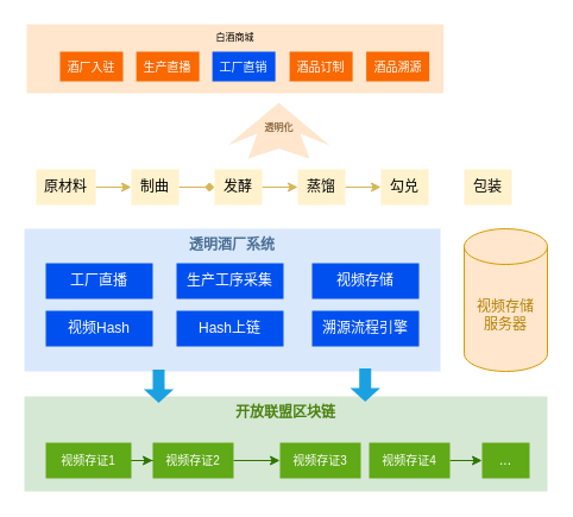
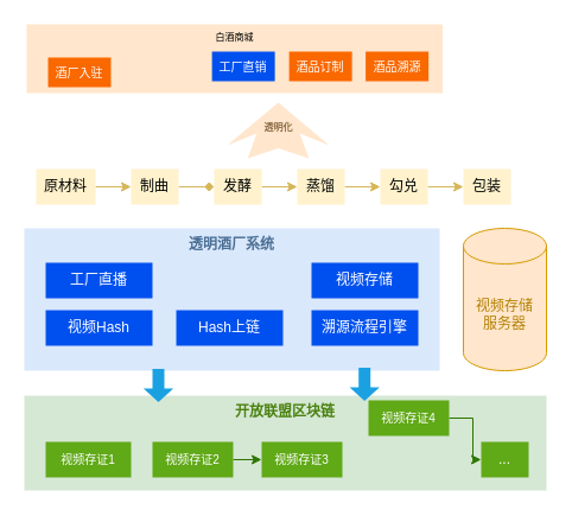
- <mxCell id="39" value="酒厂入驻" style="rounded=0;whiteSpace=wrap;html=1;fontSize=10;fillColor=#fa6800;fontColor=#FFFFFF;strokeColor=none;" vertex="1" parent="1"><mxGeometry x="50" y="43" width="53" height="25" as="geometry" /></mxCell>
+ <mxCell id="39" value="酒厂入驻" style="rounded=0;whiteSpace=wrap;html=1;fontSize=10;fillColor=#fa6800;fontColor=#FFFFFF;strokeColor=none;" vertex="1" parent="1"><mxGeometry x="40" y="48" width="53" height="25" as="geometry" /></mxCell>
- <mxCell id="34" value="生产直播" style="rounded=0;whiteSpace=wrap;html=1;fontSize=10;fillColor=#fa6800;fontColor=#FFFFFF;strokeColor=none;" vertex="1" parent="1"><mxGeometry x="114.13" y="43" width="53" height="25" as="geometry" /></mxCell>
+ <mxCell id="27" style="edgeStyle=orthogonalEdgeStyle;rounded=0;orthogonalLoop=1;jettySize=auto;html=1;fillColor=#fff2cc;strokeColor=#d6b656;" edge="1" parent="1" source="28" target="29"><mxGeometry relative="1" as="geometry" /></mxCell>
- <mxCell id="6" value="生产工序采集" style="rounded=0;whiteSpace=wrap;html=1;fillColor=#0050ef;strokeColor=none;fontColor=#ffffff;" vertex="1" parent="1"><mxGeometry x="148" y="221" width="90" height="30" as="geometry" /></mxCell>
- <mxCell id="11" style="edgeStyle=orthogonalEdgeStyle;rounded=0;orthogonalLoop=1;jettySize=auto;html=1;fillColor=#60a917;strokeColor=#2D7600;" edge="1" parent="1" source="12" target="14"><mxGeometry relative="1" as="geometry" /></mxCell>
- <mxCell id="15" value="视频存证3" style="rounded=0;whiteSpace=wrap;html=1;fillColor=#60a917;strokeColor=none;fontColor=#ffffff;fontSize=10;" vertex="1" parent="1"><mxGeometry x="235" y="372" width="68" height="30" as="geometry" /></mxCell>
+ <mxCell id="15" value="视频存证3" style="rounded=0;whiteSpace=wrap;html=1;fillColor=#60a917;strokeColor=none;fontColor=#ffffff;fontSize=10;" vertex="1" parent="1"><mxGeometry x="220" y="372" width="68" height="30" as="geometry" /></mxCell>
- <mxCell id="17" value="视频存证4" style="rounded=0;whiteSpace=wrap;html=1;fillColor=#60a917;strokeColor=none;fontColor=#ffffff;fontSize=10;" vertex="1" parent="1"><mxGeometry x="310" y="372" width="68" height="30" as="geometry" /></mxCell>
+ <mxCell id="17" value="视频存证4" style="rounded=0;whiteSpace=wrap;html=1;fillColor=#60a917;strokeColor=none;fontColor=#ffffff;fontSize=10;" vertex="1" parent="1"><mxGeometry x="310" y="337" width="68" height="30" as="geometry" /></mxCell>
